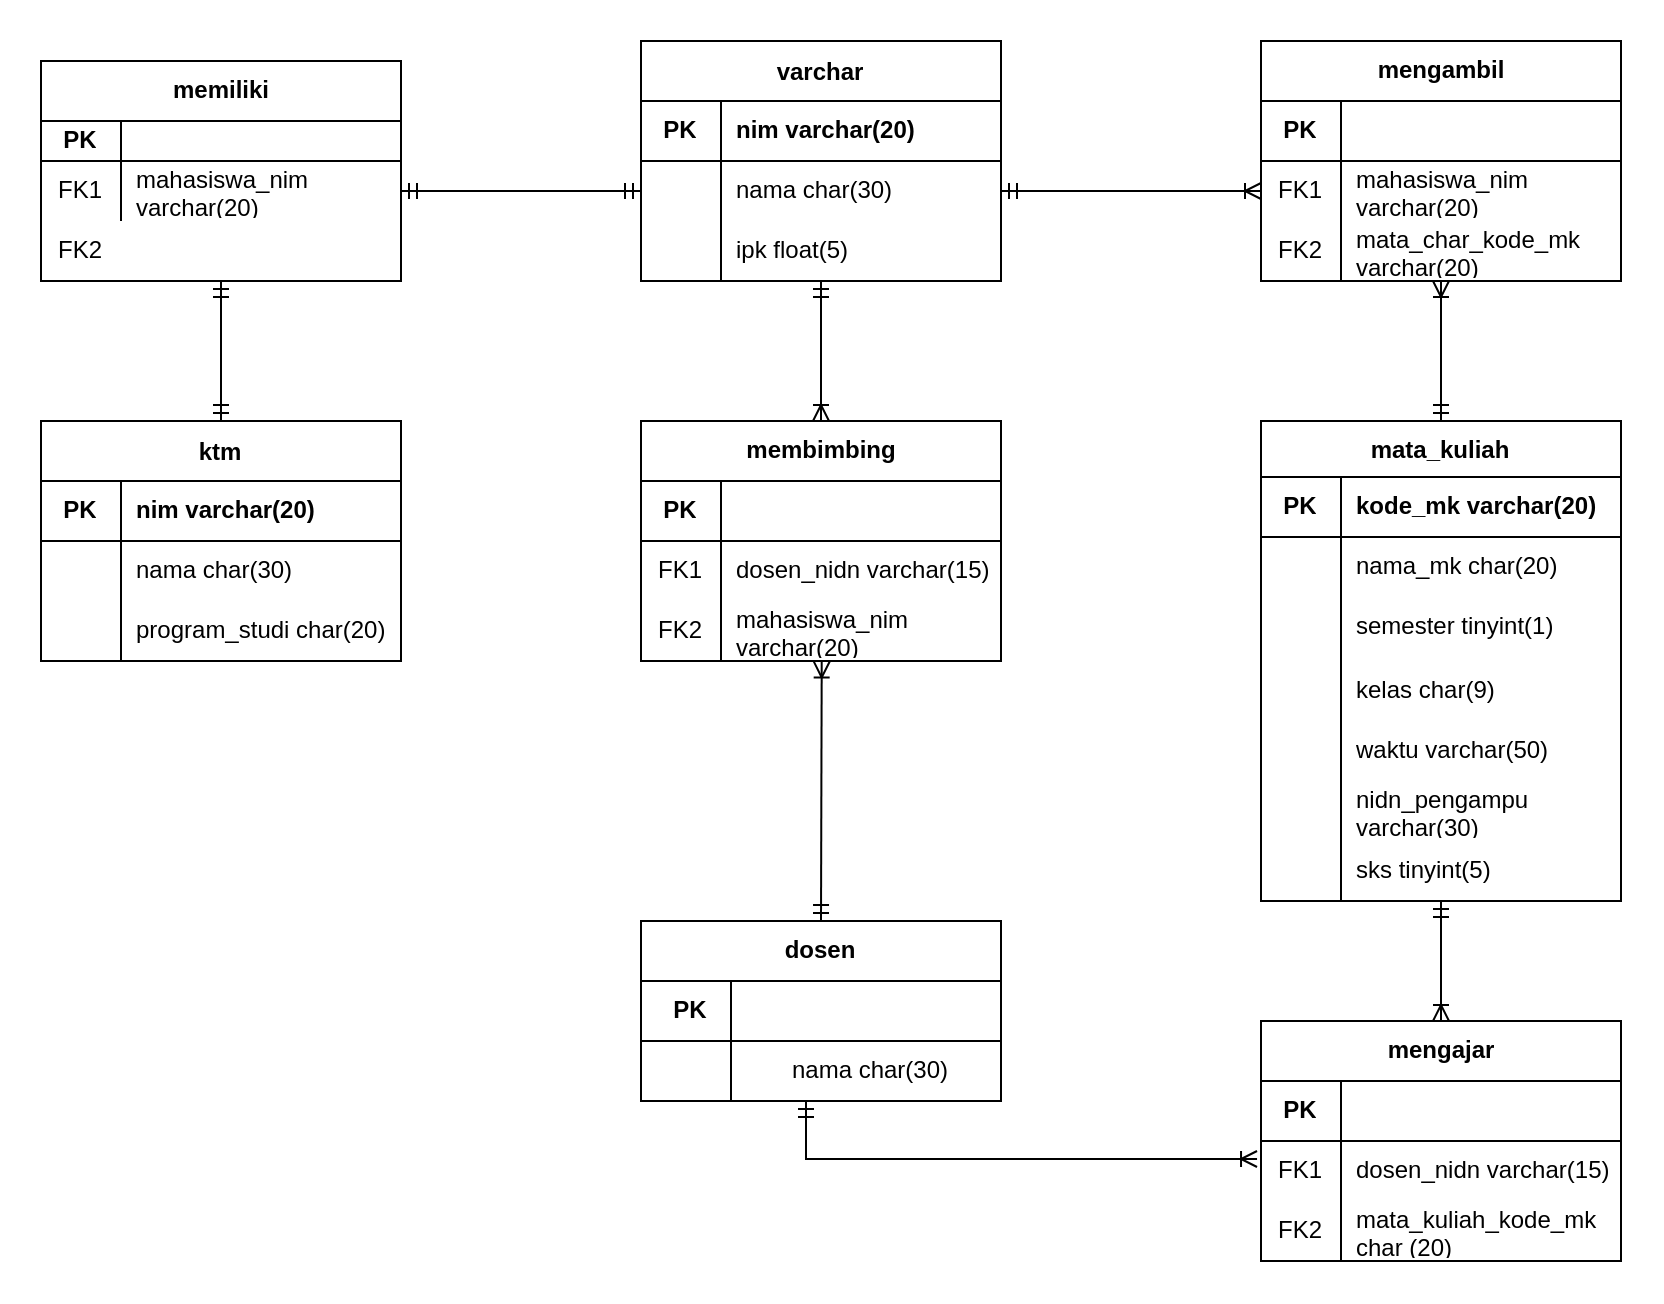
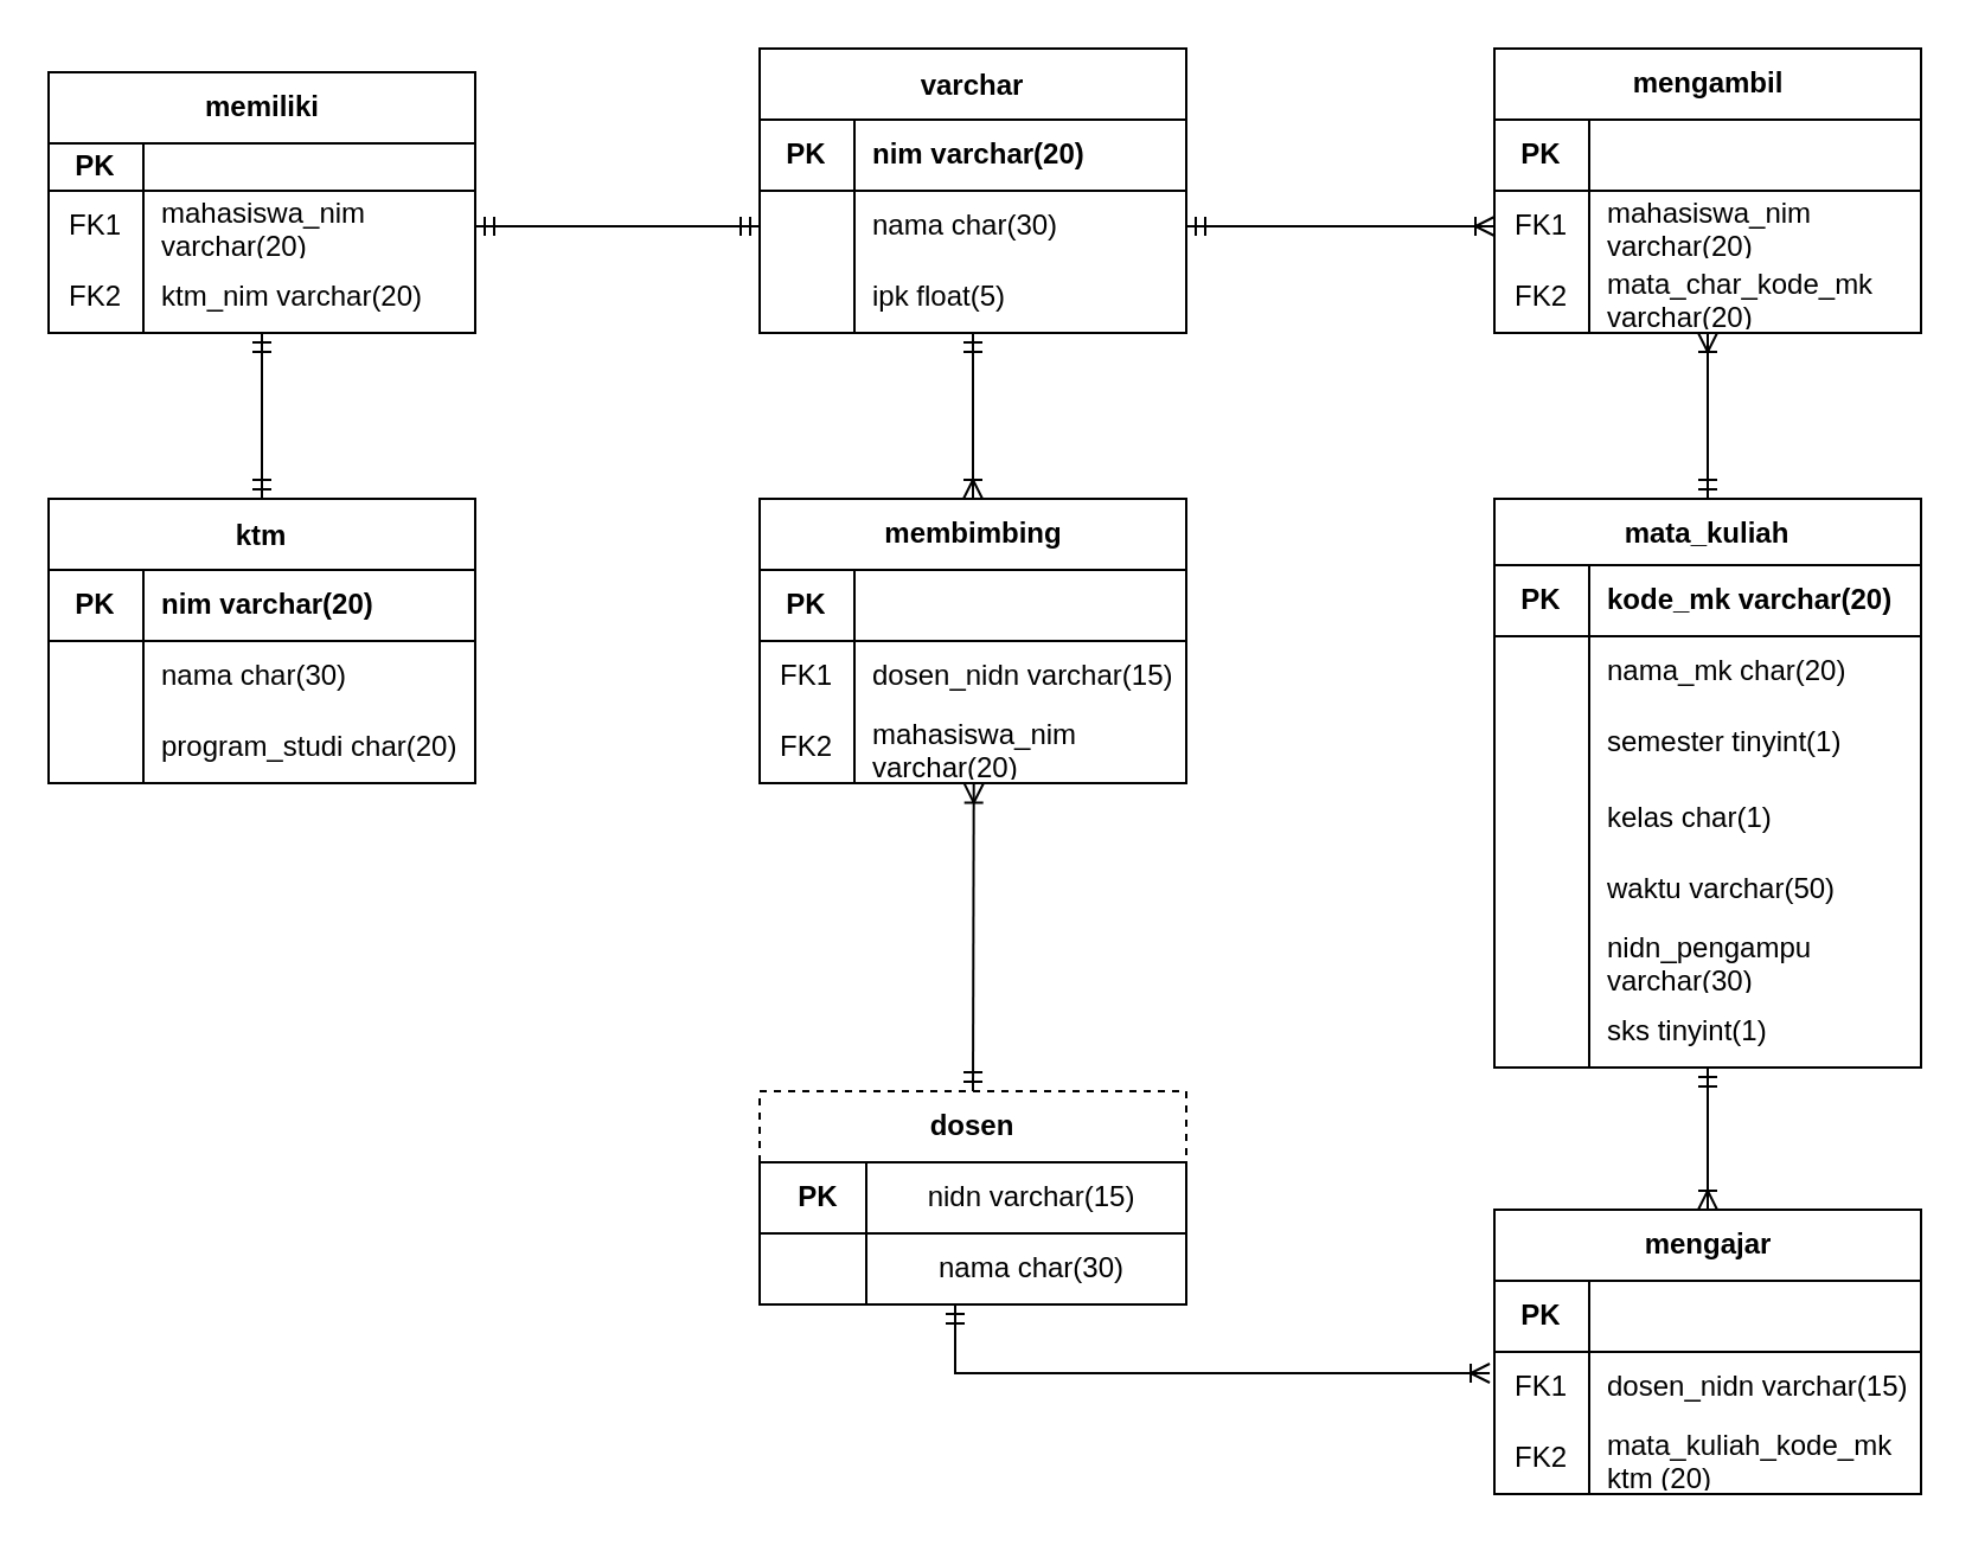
+ <mxCell id="70" value="ktm_nim varchar(20)" style="shape=partialRectangle;html=1;whiteSpace=wrap;connectable=0;fillColor=none;top=0;left=0;bottom=0;right=0;align=left;spacingLeft=6;overflow=hidden;pointerEvents=1;" parent="68" vertex="1"><mxGeometry x="40" width="140" height="30" as="geometry"><mxRectangle width="140" height="30" as="alternateBounds" /></mxGeometry></mxCell>
- <mxCell id="85" value="kelas char(9)" style="shape=partialRectangle;html=1;whiteSpace=wrap;connectable=0;fillColor=none;top=0;left=1;bottom=0;right=0;align=left;spacingLeft=6;overflow=hidden;pointerEvents=1;fontSize=12;" parent="73" vertex="1"><mxGeometry x="40" y="120" width="140" height="30" as="geometry"><mxRectangle width="140" height="30" as="alternateBounds" /></mxGeometry></mxCell>
+ <mxCell id="85" value="kelas char(1)" style="shape=partialRectangle;html=1;whiteSpace=wrap;connectable=0;fillColor=none;top=0;left=1;bottom=0;right=0;align=left;spacingLeft=6;overflow=hidden;pointerEvents=1;fontSize=12;" parent="73" vertex="1"><mxGeometry x="40" y="120" width="140" height="30" as="geometry"><mxRectangle width="140" height="30" as="alternateBounds" /></mxGeometry></mxCell>
- <mxCell id="91" value="sks tinyint(5)" style="shape=partialRectangle;html=1;whiteSpace=wrap;connectable=0;fillColor=none;top=0;left=1;bottom=0;right=0;align=left;spacingLeft=6;overflow=hidden;pointerEvents=1;fontSize=12;" parent="73" vertex="1"><mxGeometry x="40" y="210" width="140" height="30" as="geometry"><mxRectangle width="140" height="30" as="alternateBounds" /></mxGeometry></mxCell>
+ <mxCell id="91" value="sks tinyint(1)" style="shape=partialRectangle;html=1;whiteSpace=wrap;connectable=0;fillColor=none;top=0;left=1;bottom=0;right=0;align=left;spacingLeft=6;overflow=hidden;pointerEvents=1;fontSize=12;" parent="73" vertex="1"><mxGeometry x="40" y="210" width="140" height="30" as="geometry"><mxRectangle width="140" height="30" as="alternateBounds" /></mxGeometry></mxCell>
- <mxCell id="33" value="&lt;b&gt;dosen&lt;/b&gt;" style="rounded=0;whiteSpace=wrap;html=1;pointerEvents=1;fillColor=none;" parent="32" vertex="1"><mxGeometry width="180" height="30" as="geometry" /></mxCell>
+ <mxCell id="33" value="&lt;b&gt;dosen&lt;/b&gt;" style="rounded=0;whiteSpace=wrap;html=1;pointerEvents=1;fillColor=none;dashed=1;" parent="32" vertex="1"><mxGeometry width="180" height="30" as="geometry" /></mxCell>
+ <mxCell id="37" value="nidn varchar(15)" style="text;html=1;strokeColor=none;fillColor=none;align=center;verticalAlign=middle;whiteSpace=wrap;rounded=0;pointerEvents=1;" parent="32" vertex="1"><mxGeometry x="50" y="30" width="130" height="30" as="geometry" /></mxCell>
- <mxCell id="31" value="mata_kuliah_kode_mk char (20)" style="shape=partialRectangle;html=1;whiteSpace=wrap;connectable=0;fillColor=none;top=0;left=0;bottom=0;right=0;align=left;spacingLeft=6;overflow=hidden;pointerEvents=1;" parent="29" vertex="1"><mxGeometry x="40" width="140" height="30" as="geometry"><mxRectangle width="140" height="30" as="alternateBounds" /></mxGeometry></mxCell>
+ <mxCell id="31" value="mata_kuliah_kode_mk ktm (20)" style="shape=partialRectangle;html=1;whiteSpace=wrap;connectable=0;fillColor=none;top=0;left=0;bottom=0;right=0;align=left;spacingLeft=6;overflow=hidden;pointerEvents=1;" parent="29" vertex="1"><mxGeometry x="40" width="140" height="30" as="geometry"><mxRectangle width="140" height="30" as="alternateBounds" /></mxGeometry></mxCell>
